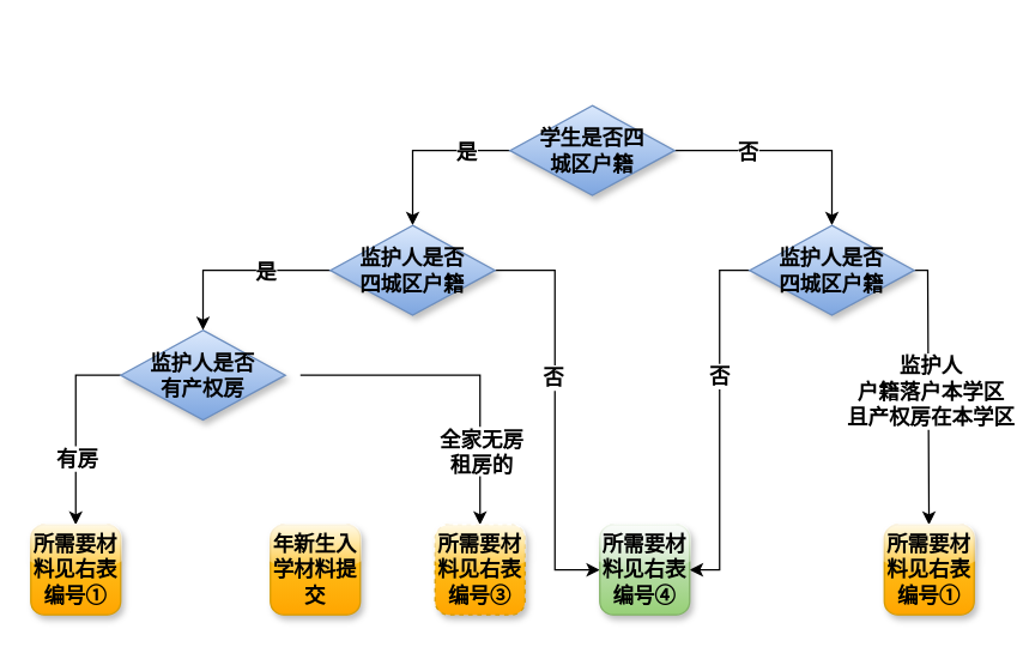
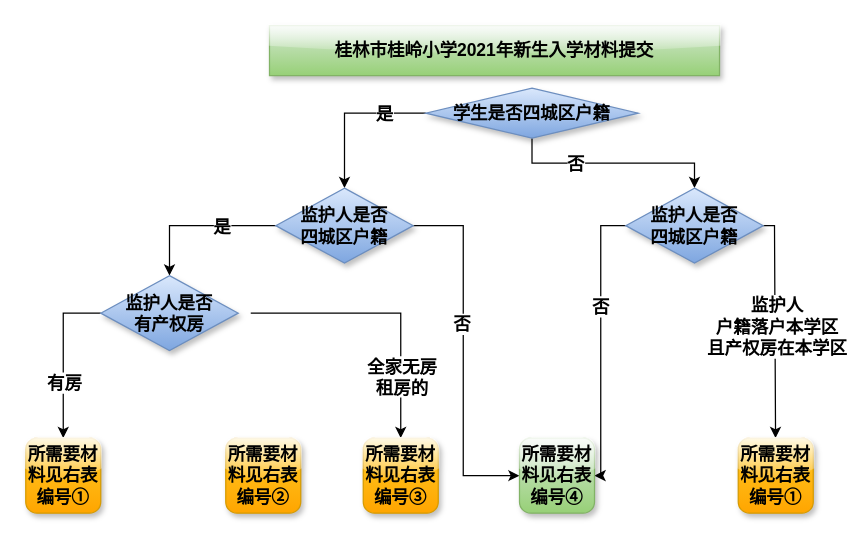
+ <mxCell id="27" value="桂林市桂岭小学2021年新生入学材料提交" style="rounded=0;whiteSpace=wrap;html=1;shadow=1;glass=1;sketch=0;gradientColor=#97d077;fillColor=#d5e8d4;strokeColor=#82b366;fontStyle=1;fontSize=14;" vertex="1" parent="1"><mxGeometry x="215" y="20" width="360" height="40" as="geometry" /></mxCell>
- <mxCell id="6" value="学生是否四城区户籍" style="rhombus;whiteSpace=wrap;fillColor=#dae8fc;strokeColor=#6c8ebf;gradientColor=#7ea6e0;shadow=1;fontStyle=1;fontSize=14;html=1;spacingTop=15;spacingBottom=15;spacingLeft=15;spacingRight=15;" vertex="1" parent="1"><mxGeometry x="340" y="70" width="110" height="60" as="geometry" /></mxCell>
+ <mxCell id="6" value="学生是否四城区户籍" style="rhombus;whiteSpace=wrap;fillColor=#dae8fc;strokeColor=#6c8ebf;gradientColor=#7ea6e0;shadow=1;fontStyle=1;fontSize=14;html=1;spacingTop=15;spacingBottom=15;spacingLeft=15;spacingRight=15;" vertex="1" parent="1"><mxGeometry x="340" y="70" width="170" height="40" as="geometry" /></mxCell>
- <mxCell id="22" value="&lt;span style=&quot;font-size: 14px;&quot;&gt;年新生入学材料提交&lt;/span&gt;" style="whiteSpace=wrap;html=1;strokeColor=#d79b00;fillColor=#ffcd28;gradientColor=#ffa500;rounded=1;shadow=1;glass=1;fontStyle=1;fontSize=14;" vertex="1" parent="1"><mxGeometry x="180" y="350" width="60" height="60" as="geometry" /></mxCell>
+ <mxCell id="22" value="&lt;span style=&quot;font-size: 14px;&quot;&gt;所需要材料见右表编号②&lt;/span&gt;" style="whiteSpace=wrap;html=1;strokeColor=#d79b00;fillColor=#ffcd28;gradientColor=#ffa500;rounded=1;shadow=1;glass=1;fontStyle=1;fontSize=14;" vertex="1" parent="1"><mxGeometry x="180" y="350" width="60" height="60" as="geometry" /></mxCell>
- <mxCell id="23" value="&lt;span style=&quot;font-size: 14px;&quot;&gt;所需要材料见右表编号③&lt;/span&gt;" style="whiteSpace=wrap;html=1;strokeColor=#d79b00;fillColor=#ffcd28;gradientColor=#ffa500;rounded=1;glass=1;shadow=1;fontStyle=1;fontSize=14;dashed=1;" vertex="1" parent="1"><mxGeometry x="290" y="350" width="60" height="60" as="geometry" /></mxCell>
+ <mxCell id="23" value="&lt;span style=&quot;font-size: 14px;&quot;&gt;所需要材料见右表编号③&lt;/span&gt;" style="whiteSpace=wrap;html=1;strokeColor=#d79b00;fillColor=#ffcd28;gradientColor=#ffa500;rounded=1;glass=1;shadow=1;fontStyle=1;fontSize=14;" vertex="1" parent="1"><mxGeometry x="290" y="350" width="60" height="60" as="geometry" /></mxCell>
- <mxCell id="26" value="&lt;span style=&quot;font-size: 14px;&quot;&gt;所需要材料见右表编号④&lt;/span&gt;" style="rounded=1;whiteSpace=wrap;html=1;shadow=1;glass=1;sketch=0;gradientColor=#97d077;fillColor=#d5e8d4;strokeColor=#82b366;fontStyle=1;fontSize=14;" vertex="1" parent="1"><mxGeometry x="400" y="350" width="60" height="60" as="geometry" /></mxCell>
+ <mxCell id="26" value="&lt;span style=&quot;font-size: 14px;&quot;&gt;所需要材料见右表编号④&lt;/span&gt;" style="rounded=1;whiteSpace=wrap;html=1;shadow=1;glass=1;sketch=0;gradientColor=#97d077;fillColor=#d5e8d4;strokeColor=#82b366;fontStyle=1;fontSize=14;" vertex="1" parent="1"><mxGeometry x="415" y="350" width="60" height="60" as="geometry" /></mxCell>
